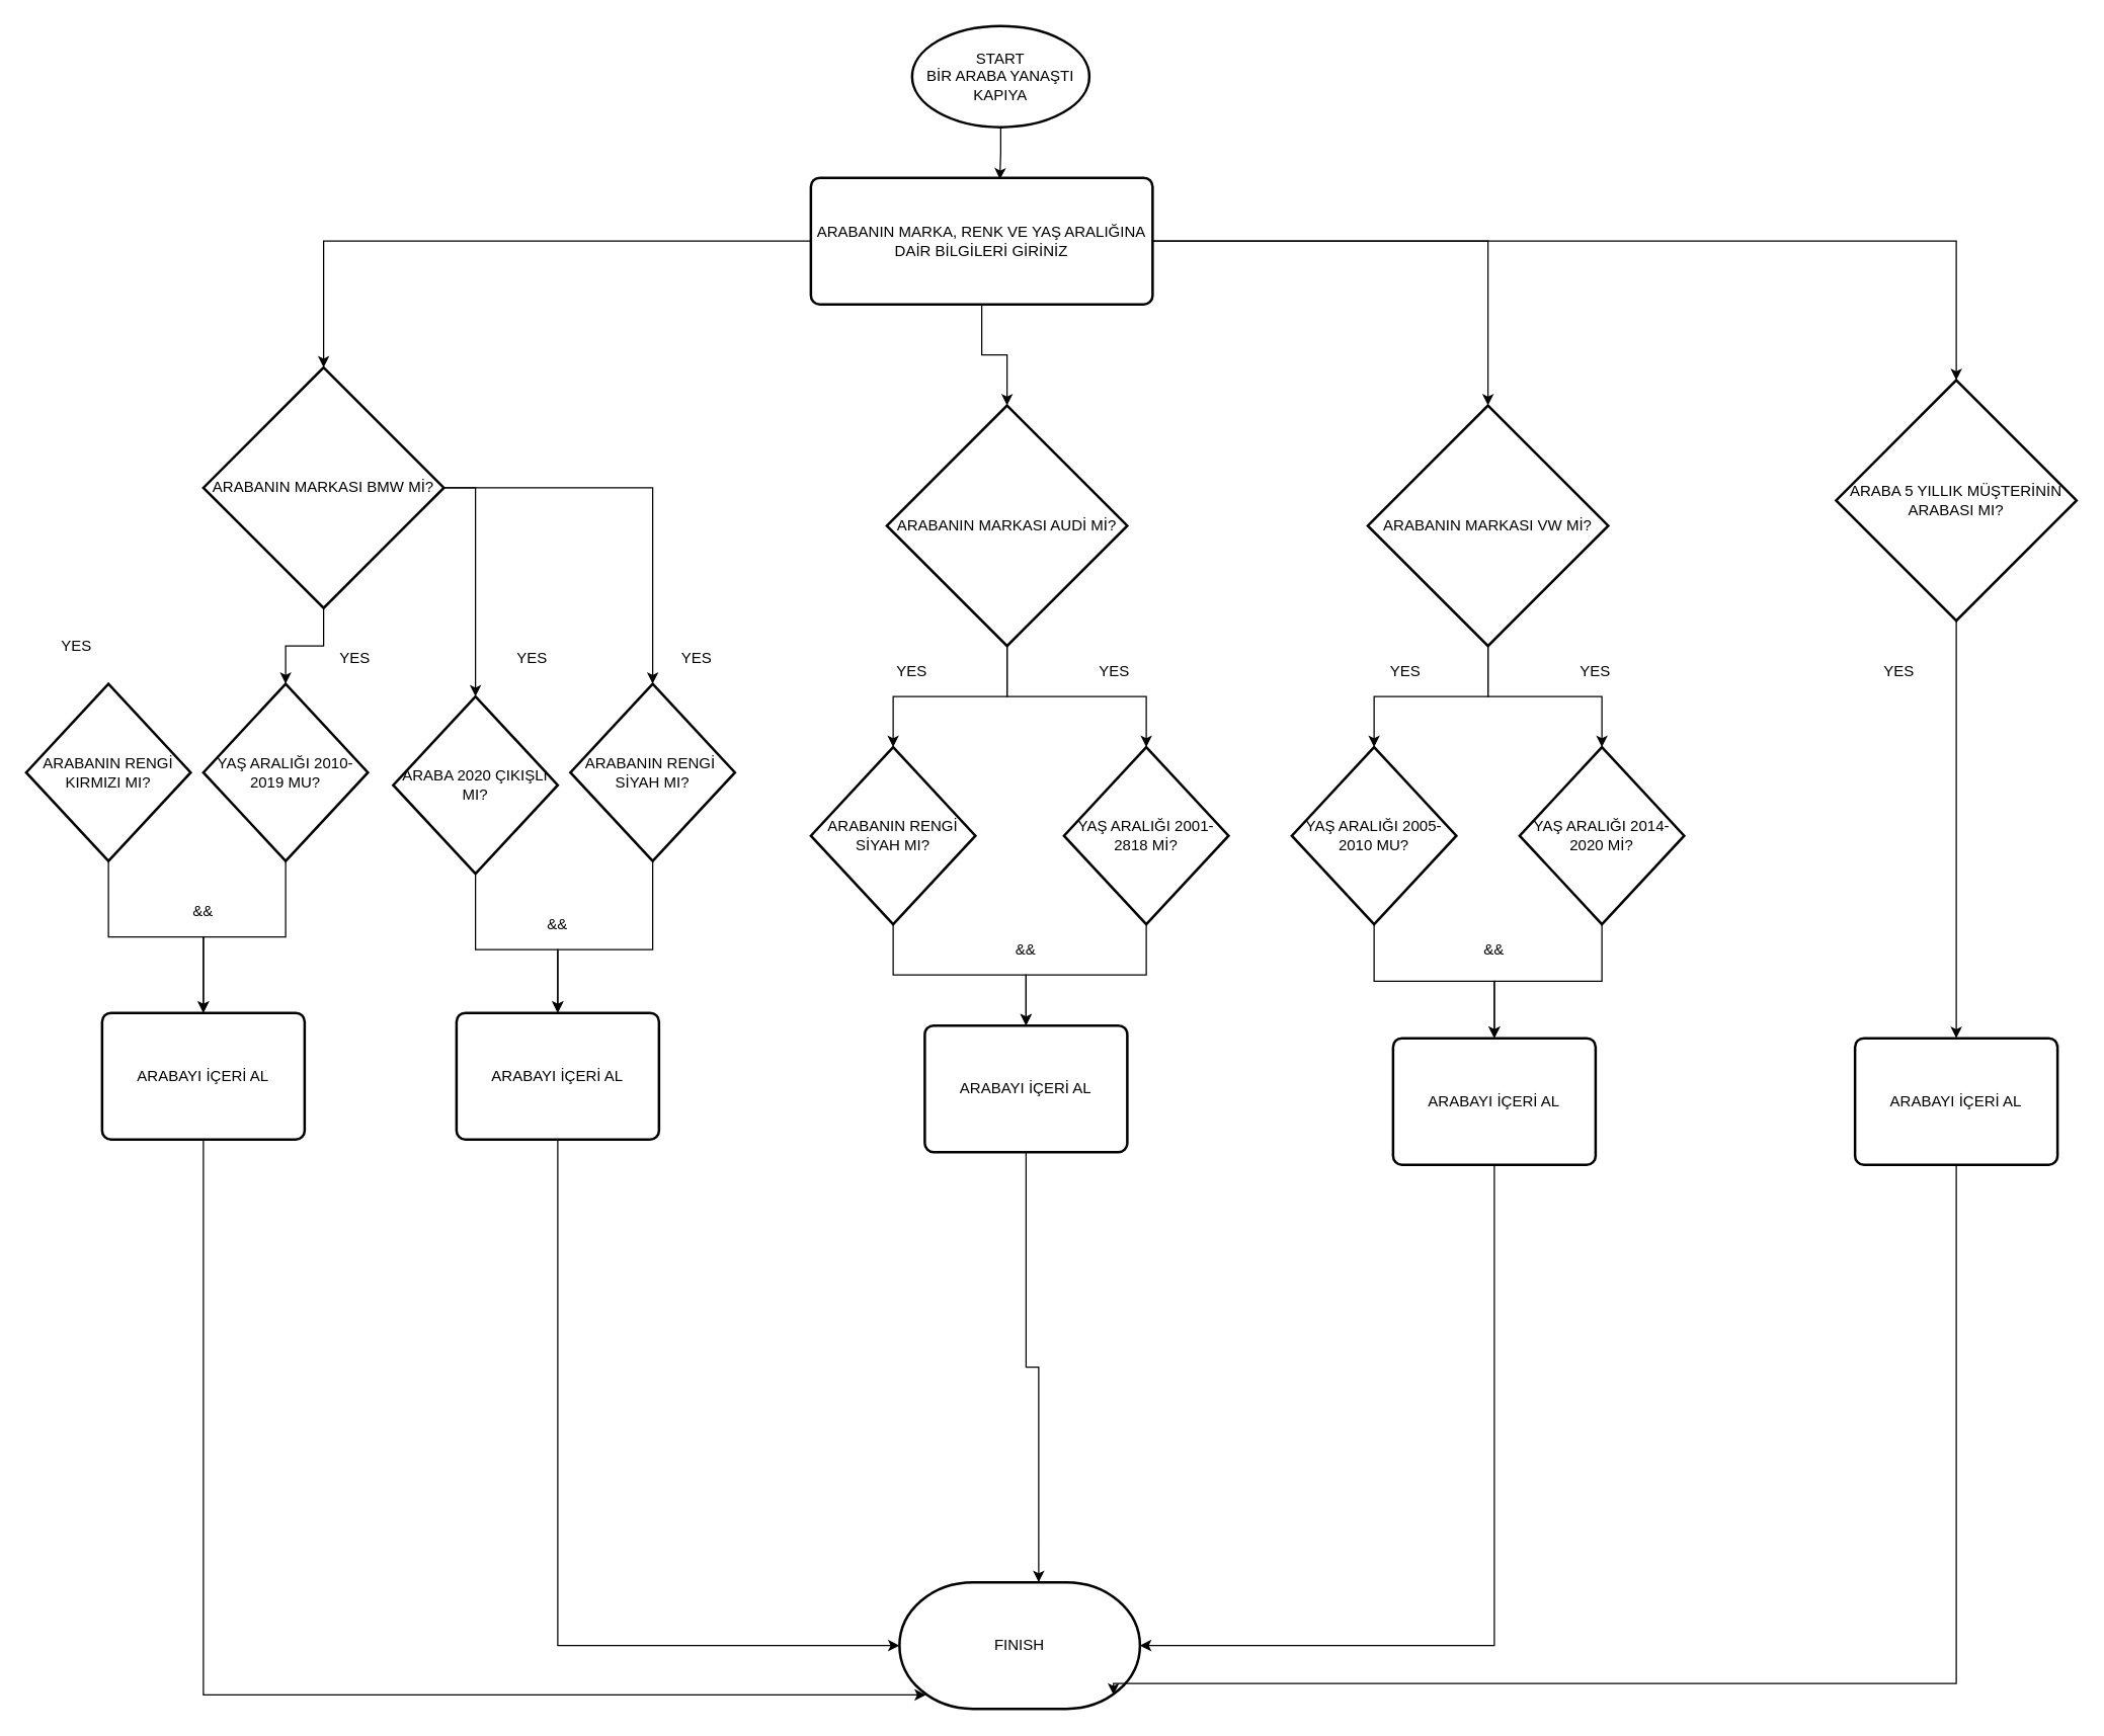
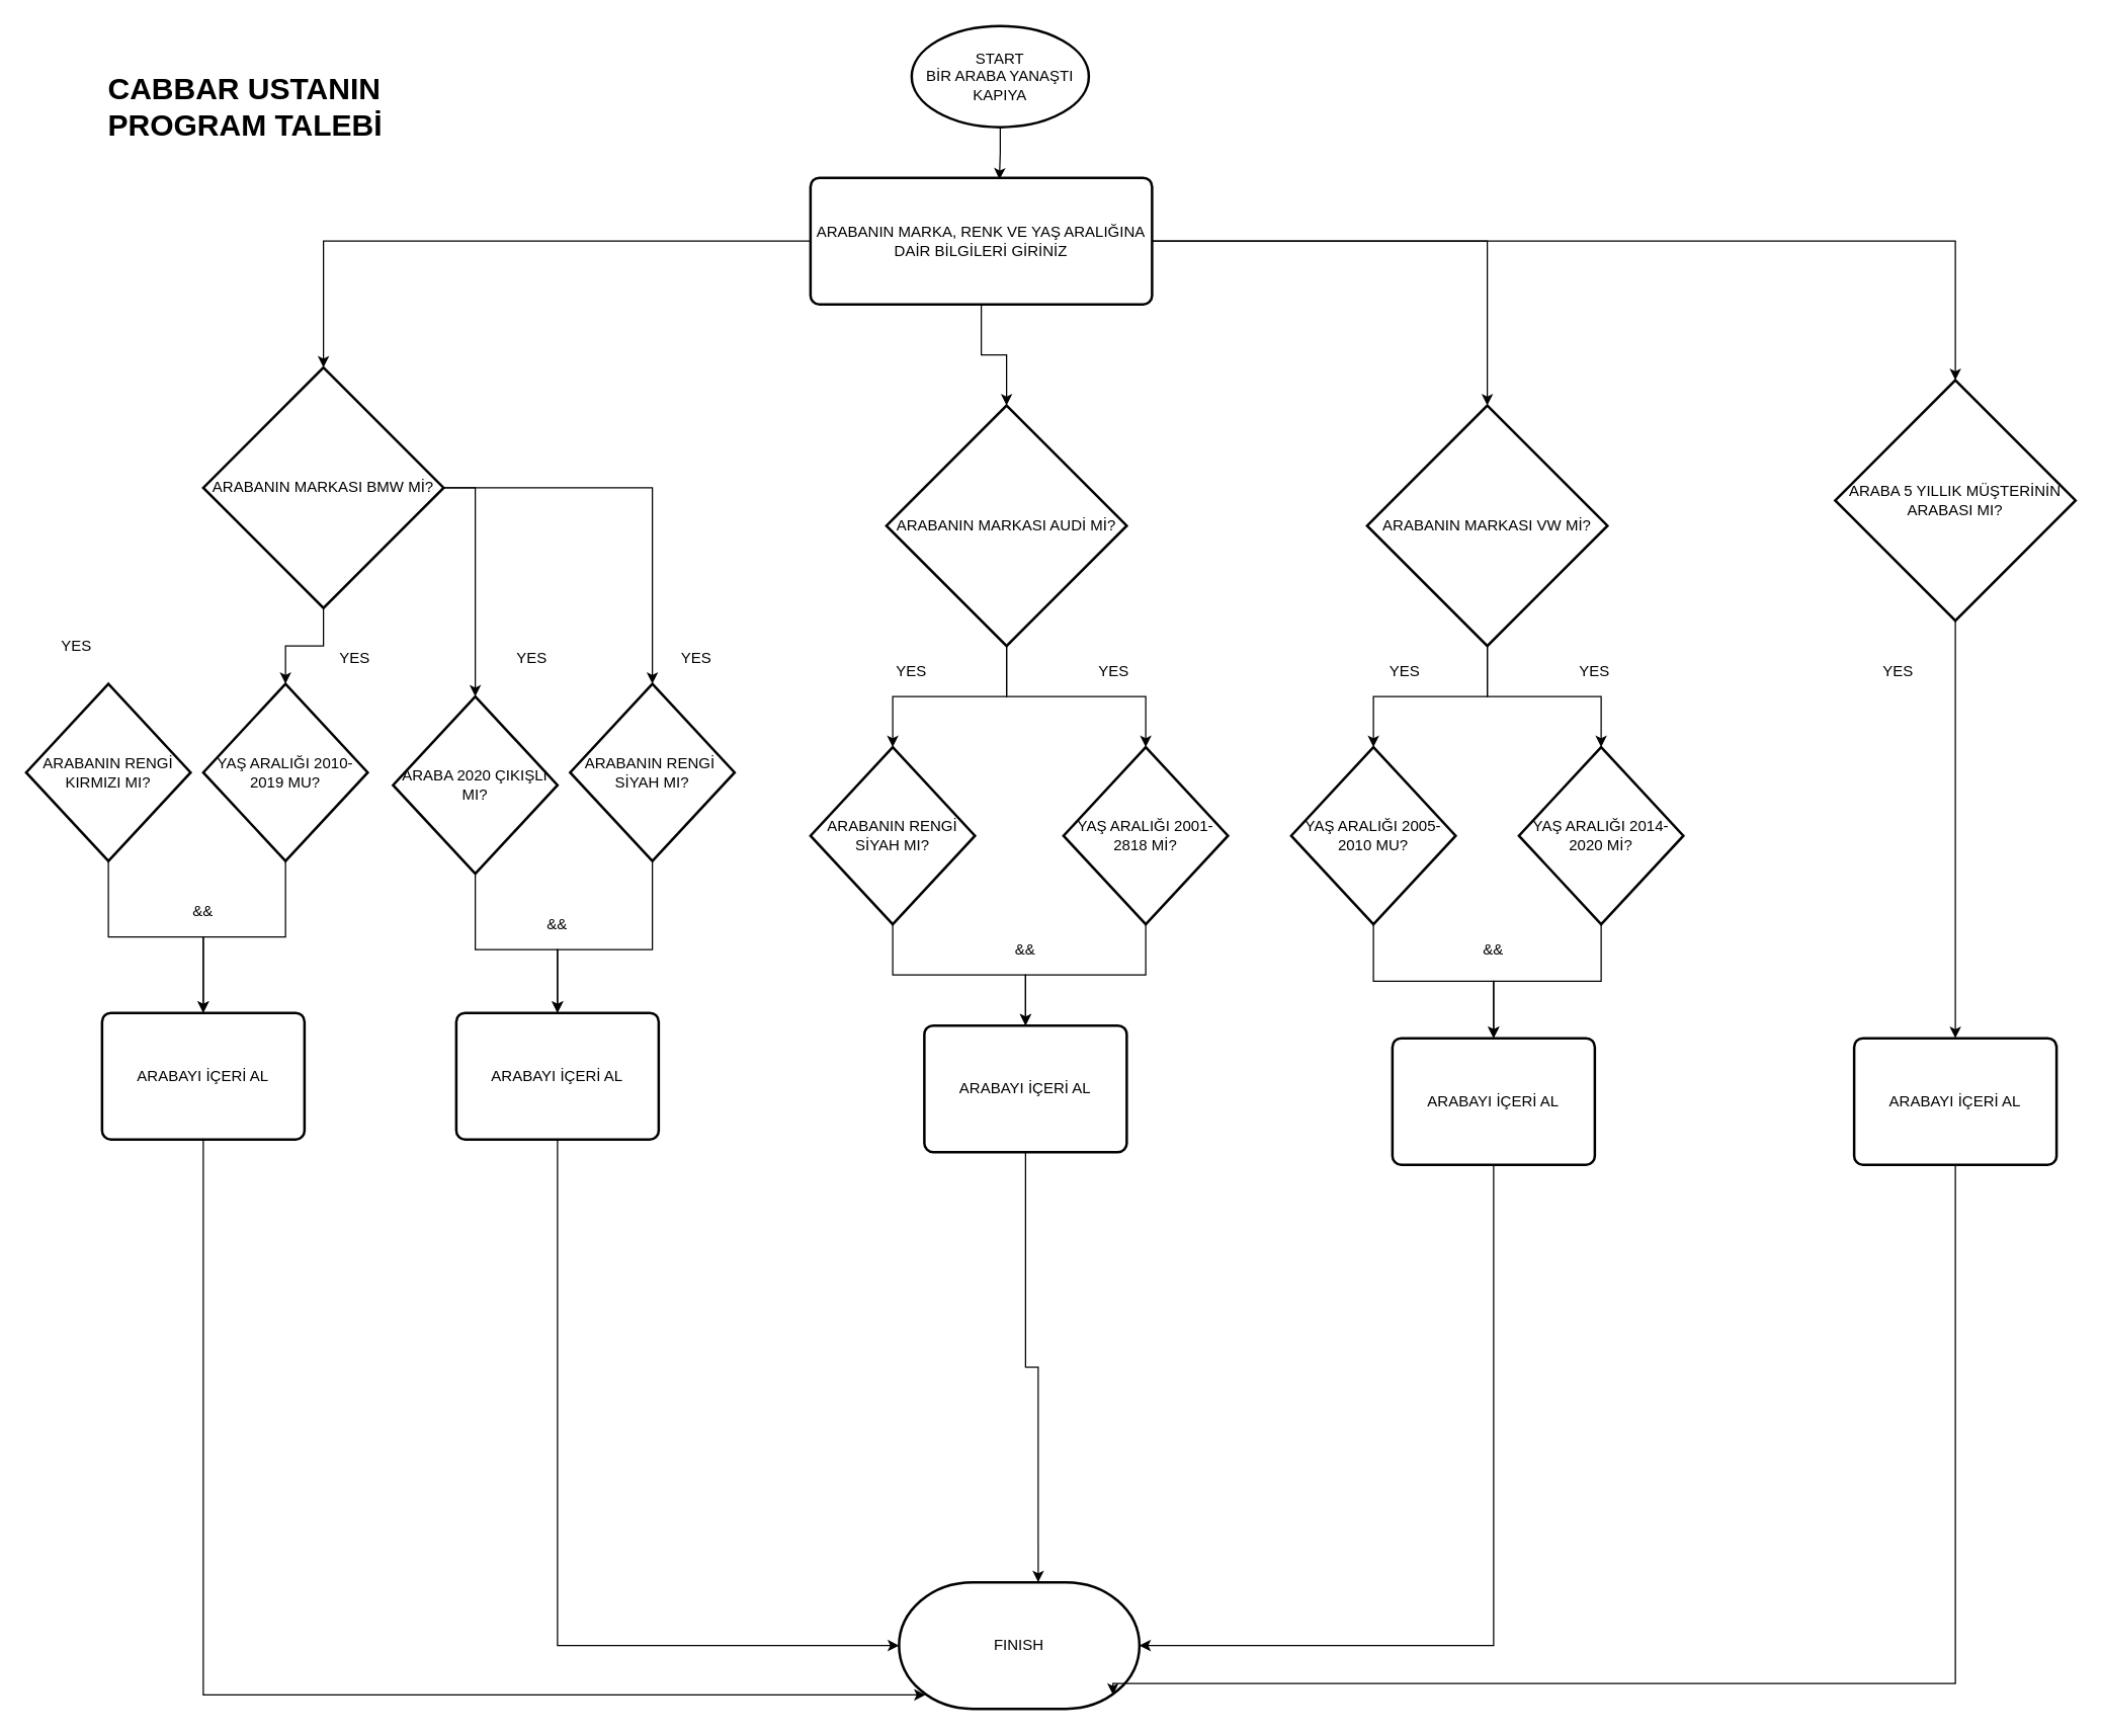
+ <mxCell id="61" value="&lt;h1&gt;CABBAR USTANIN PROGRAM TALEBİ&lt;/h1&gt;" style="text;html=1;strokeColor=none;fillColor=none;spacing=5;spacingTop=-20;whiteSpace=wrap;overflow=hidden;rounded=0;" vertex="1" parent="1"><mxGeometry x="80" y="50" width="300" height="80" as="geometry" /></mxCell>
